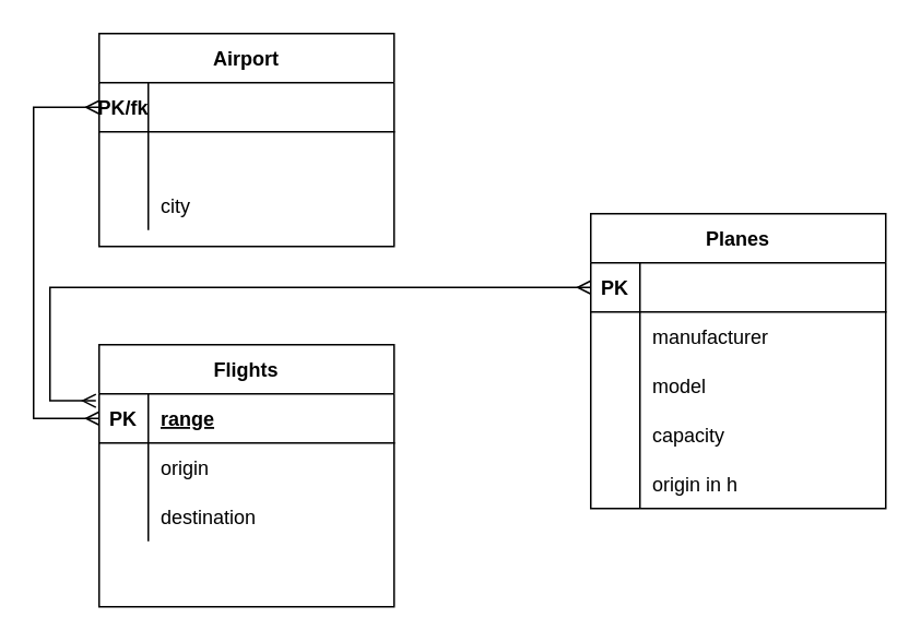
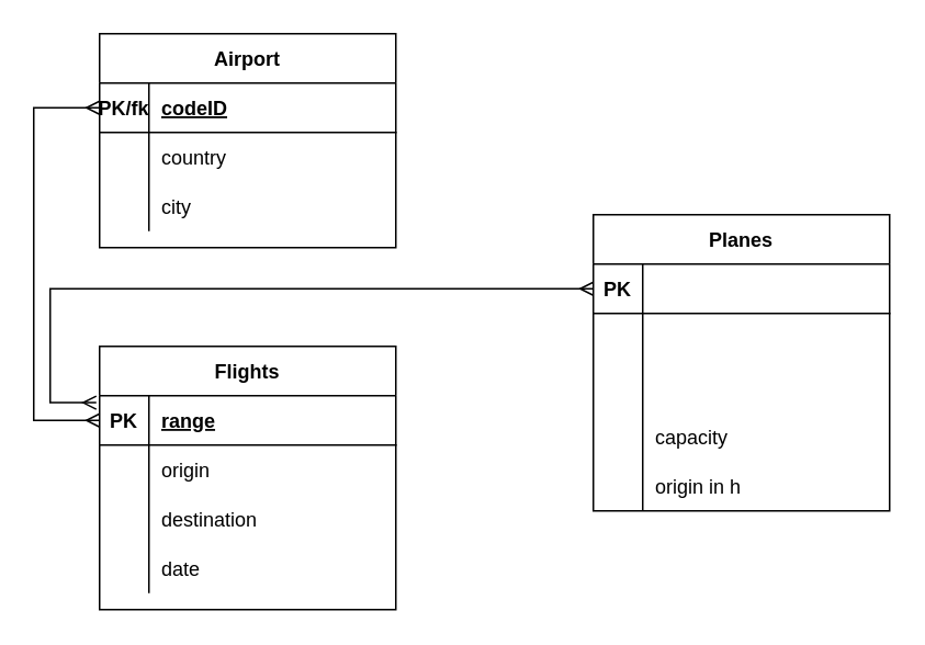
+ <mxCell id="5" value="codeID" style="shape=partialRectangle;connectable=0;fillColor=none;top=0;left=0;bottom=0;right=0;align=left;spacingLeft=6;fontStyle=5;overflow=hidden;fontColor=default;" vertex="1" parent="3"><mxGeometry x="30" width="150" height="30" as="geometry"><mxRectangle width="150" height="30" as="alternateBounds" /></mxGeometry></mxCell>
+ <mxCell id="8" value="country" style="shape=partialRectangle;connectable=0;fillColor=none;top=0;left=0;bottom=0;right=0;align=left;spacingLeft=6;overflow=hidden;fontColor=default;" vertex="1" parent="6"><mxGeometry x="30" width="150" height="30" as="geometry"><mxRectangle width="150" height="30" as="alternateBounds" /></mxGeometry></mxCell>
- <mxCell id="17" value="manufacturer" style="shape=partialRectangle;connectable=0;fillColor=none;top=0;left=0;bottom=0;right=0;align=left;spacingLeft=6;overflow=hidden;fontColor=default;" vertex="1" parent="15"><mxGeometry x="30" width="150" height="30" as="geometry"><mxRectangle width="150" height="30" as="alternateBounds" /></mxGeometry></mxCell>
- <mxCell id="20" value="model" style="shape=partialRectangle;connectable=0;fillColor=none;top=0;left=0;bottom=0;right=0;align=left;spacingLeft=6;overflow=hidden;fontColor=default;" vertex="1" parent="18"><mxGeometry x="30" width="150" height="30" as="geometry"><mxRectangle width="150" height="30" as="alternateBounds" /></mxGeometry></mxCell>
+ <mxCell id="39" value="date" style="shape=partialRectangle;connectable=0;fillColor=none;top=0;left=0;bottom=0;right=0;align=left;spacingLeft=6;overflow=hidden;fontColor=default;" vertex="1" parent="37"><mxGeometry x="30" width="150" height="30" as="geometry"><mxRectangle width="150" height="30" as="alternateBounds" /></mxGeometry></mxCell>
